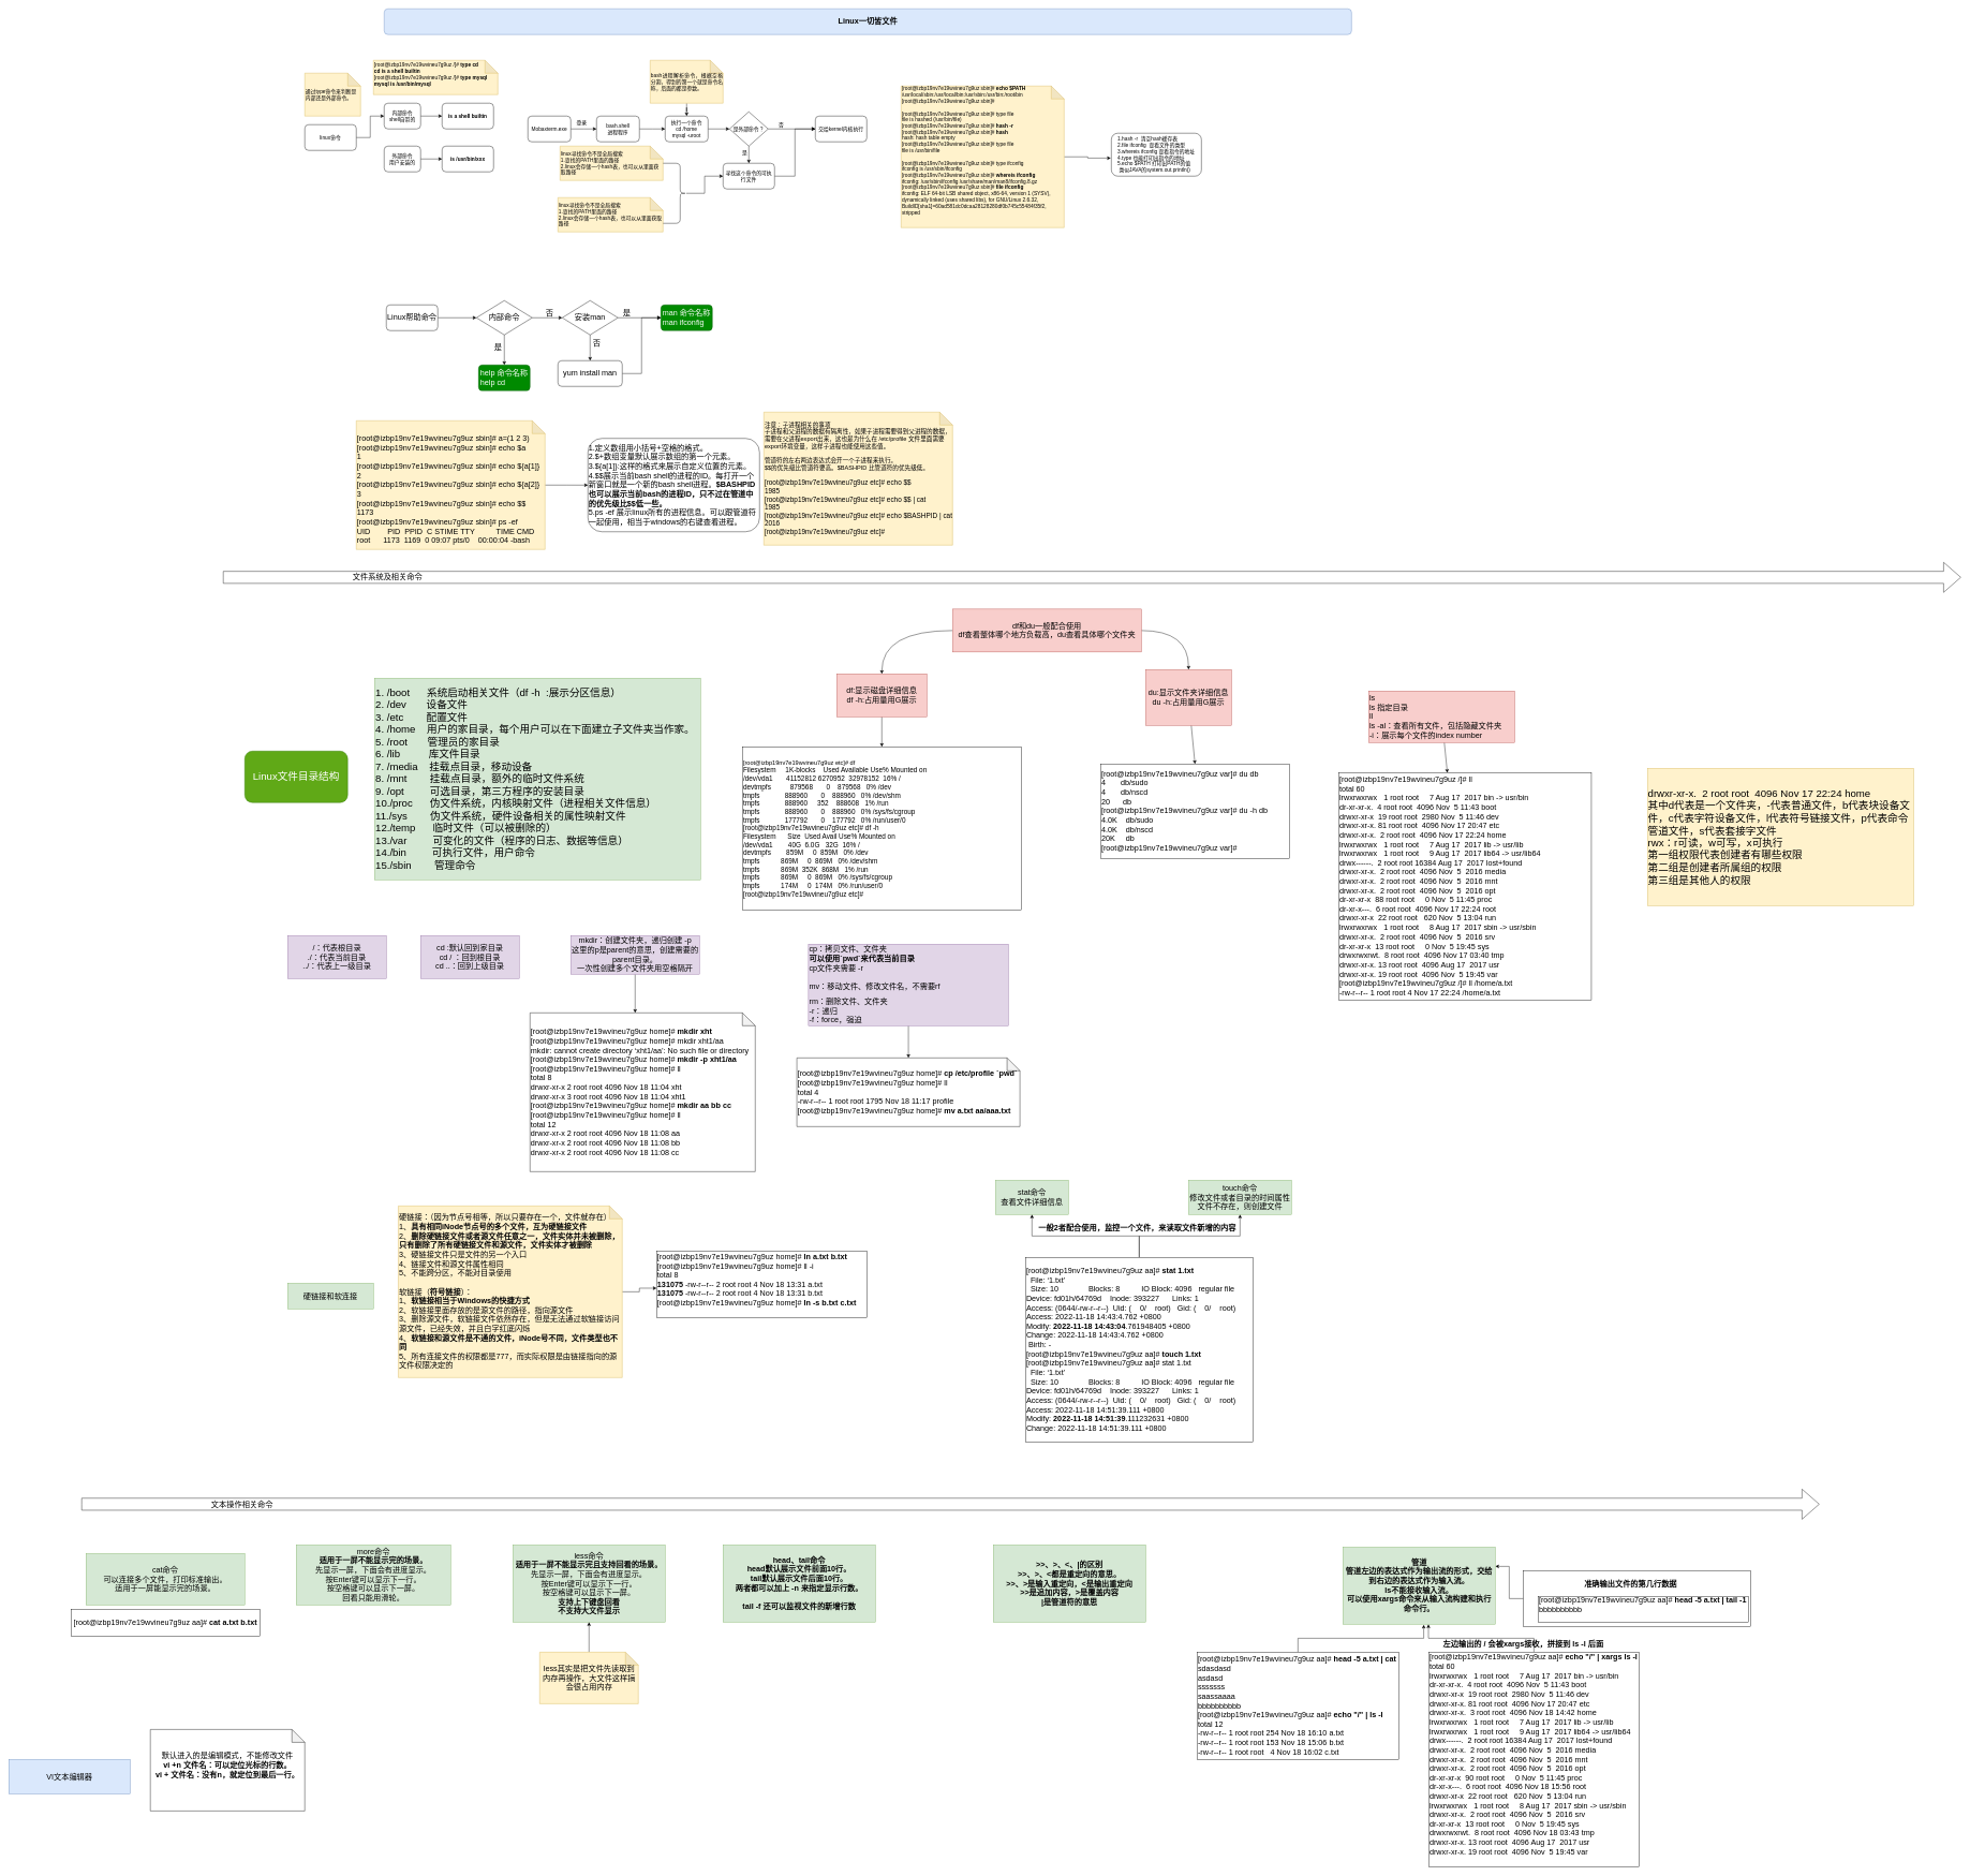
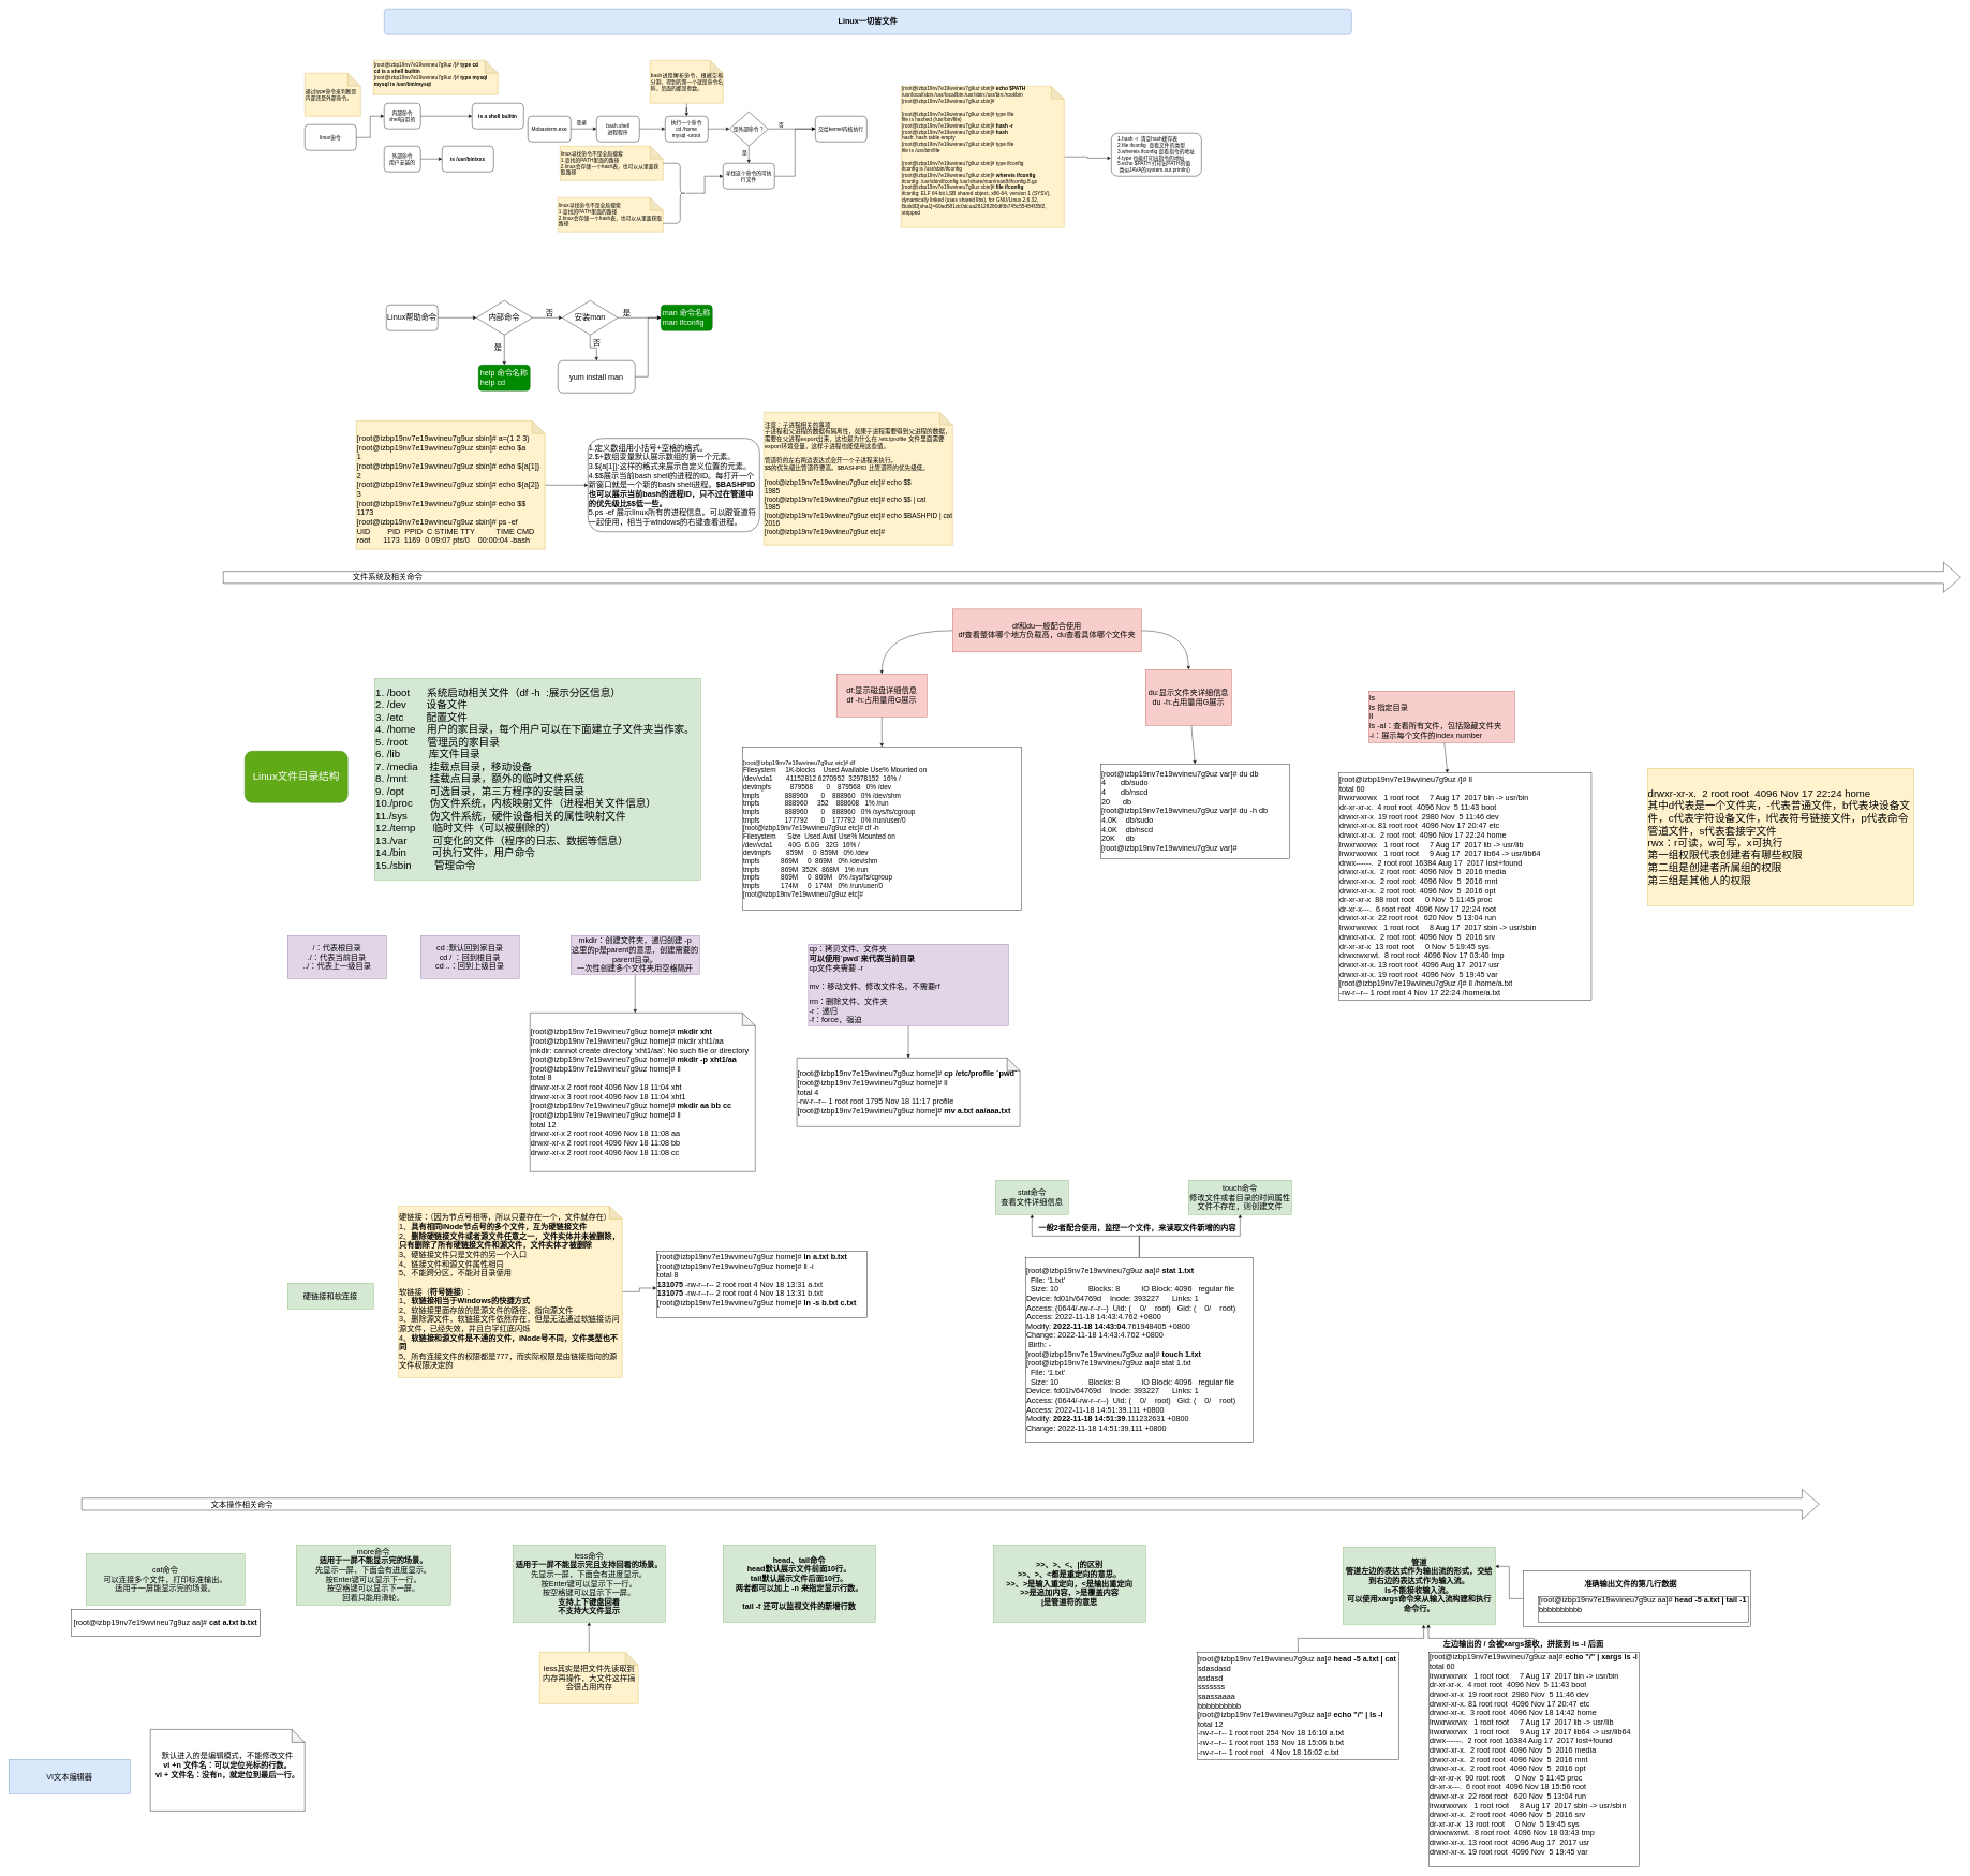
- <mxCell id="27" value="&lt;b style=&quot;text-align: left;&quot;&gt;is a shell builtin&lt;/b&gt;" style="rounded=1;whiteSpace=wrap;html=1;" parent="1" vertex="1"><mxGeometry x="1030" y="240" width="120" height="60" as="geometry" /></mxCell>
+ <mxCell id="27" value="&lt;b style=&quot;text-align: left;&quot;&gt;is a shell builtin&lt;/b&gt;" style="rounded=1;whiteSpace=wrap;html=1;" parent="1" vertex="1"><mxGeometry x="1100" y="240" width="120" height="60" as="geometry" /></mxCell>
- <mxCell id="53" value="yum install man" style="rounded=1;whiteSpace=wrap;html=1;fontSize=18;" parent="1" vertex="1"><mxGeometry x="1300" y="840" width="150" height="60" as="geometry" /></mxCell>
+ <mxCell id="53" value="yum install man" style="rounded=1;whiteSpace=wrap;html=1;fontSize=18;" parent="1" vertex="1"><mxGeometry x="1300" y="840" width="180" height="75" as="geometry" /></mxCell>
